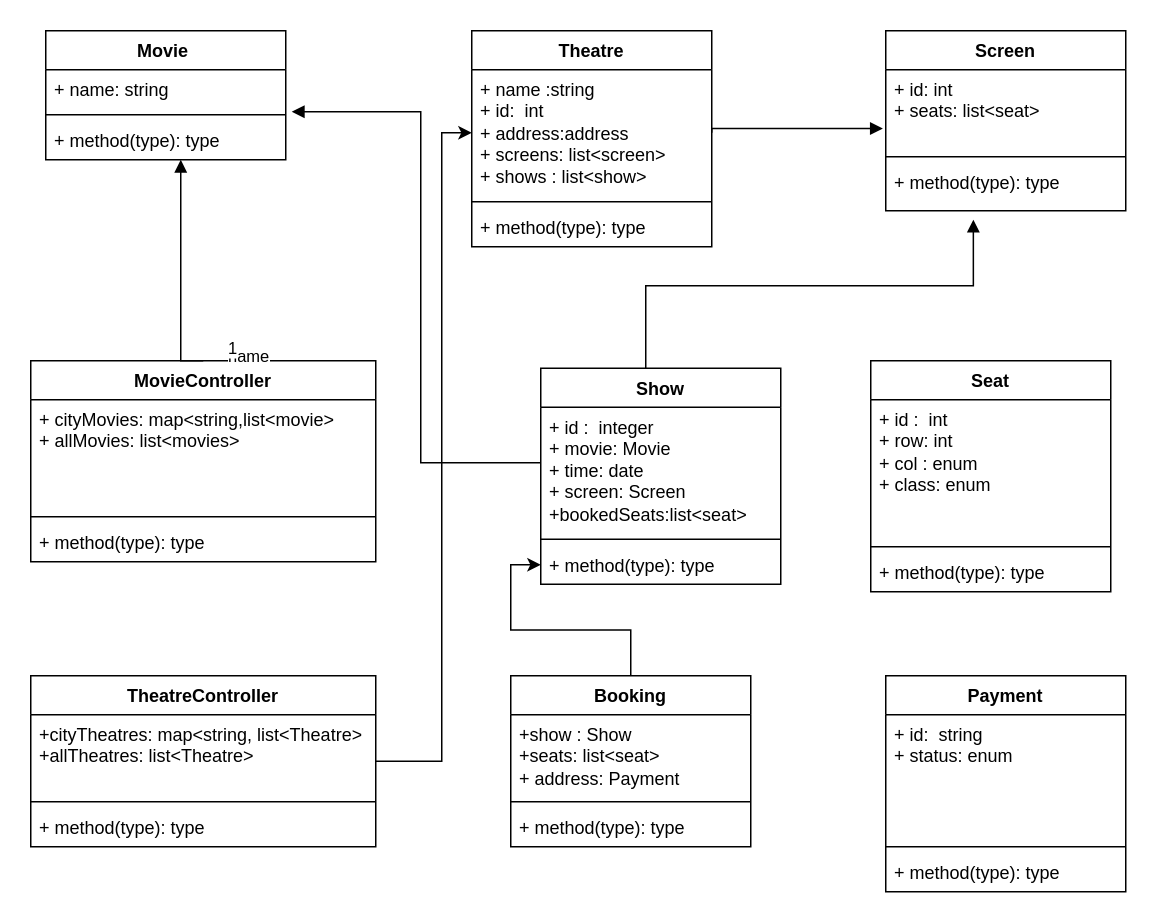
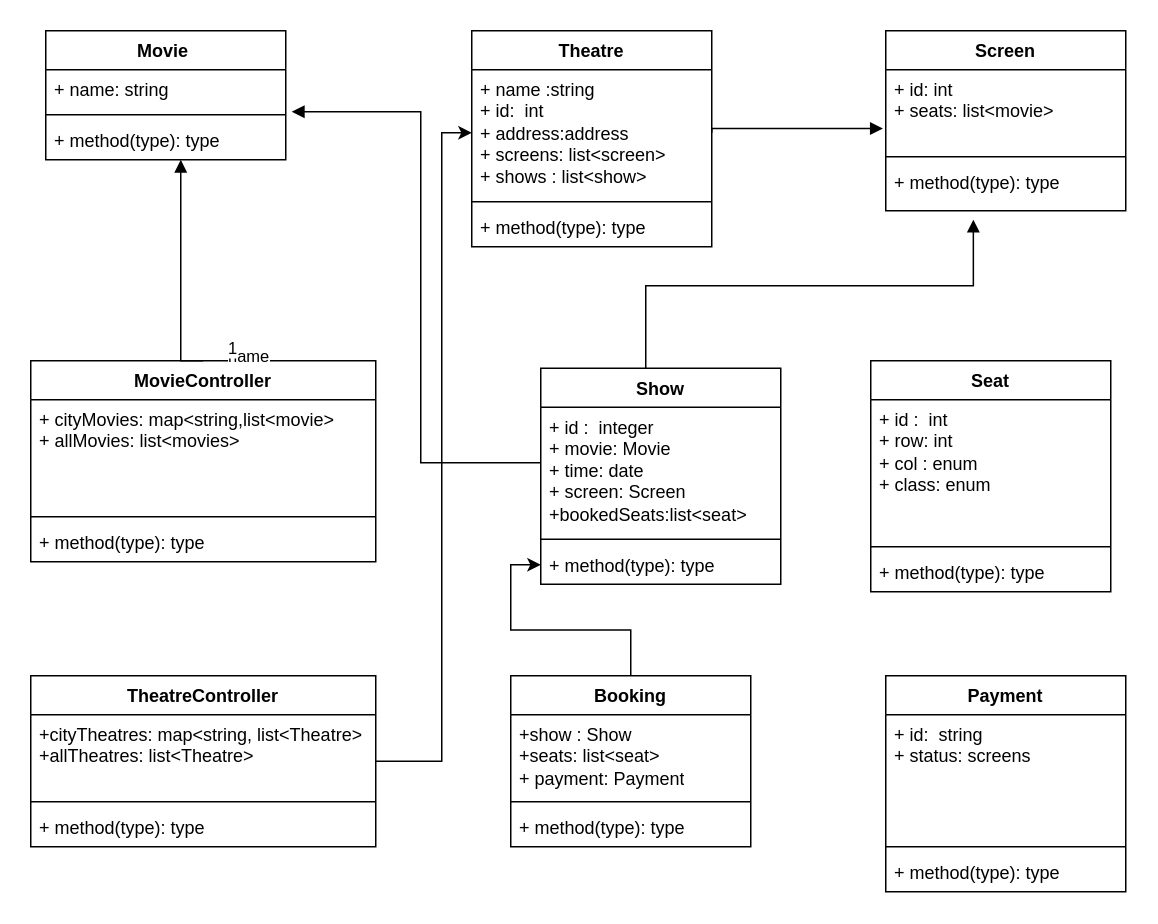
- <mxCell id="17" value="+ id: int&lt;br&gt;+ seats: list&amp;lt;seat&amp;gt;" style="text;strokeColor=none;fillColor=none;align=left;verticalAlign=top;spacingLeft=4;spacingRight=4;overflow=hidden;rotatable=0;points=[[0,0.5],[1,0.5]];portConstraint=eastwest;whiteSpace=wrap;html=1;" parent="16" vertex="1"><mxGeometry y="26" width="160" height="54" as="geometry" /></mxCell>
+ <mxCell id="17" value="+ id: int&lt;br&gt;+ seats: list&amp;lt;movie&amp;gt;" style="text;strokeColor=none;fillColor=none;align=left;verticalAlign=top;spacingLeft=4;spacingRight=4;overflow=hidden;rotatable=0;points=[[0,0.5],[1,0.5]];portConstraint=eastwest;whiteSpace=wrap;html=1;" parent="16" vertex="1"><mxGeometry y="26" width="160" height="54" as="geometry" /></mxCell>
- <mxCell id="42" value="+ id:&amp;nbsp; string&lt;br&gt;+ status: enum&lt;br&gt;" style="text;strokeColor=none;fillColor=none;align=left;verticalAlign=top;spacingLeft=4;spacingRight=4;overflow=hidden;rotatable=0;points=[[0,0.5],[1,0.5]];portConstraint=eastwest;whiteSpace=wrap;html=1;" parent="41" vertex="1"><mxGeometry y="26" width="160" height="84" as="geometry" /></mxCell>
+ <mxCell id="42" value="+ id:&amp;nbsp; string&lt;br&gt;+ status: screens&lt;br&gt;" style="text;strokeColor=none;fillColor=none;align=left;verticalAlign=top;spacingLeft=4;spacingRight=4;overflow=hidden;rotatable=0;points=[[0,0.5],[1,0.5]];portConstraint=eastwest;whiteSpace=wrap;html=1;" parent="41" vertex="1"><mxGeometry y="26" width="160" height="84" as="geometry" /></mxCell>
- <mxCell id="38" value="+show : Show&lt;br&gt;+seats: list&amp;lt;seat&amp;gt;&lt;br&gt;+ address: Payment" style="text;strokeColor=none;fillColor=none;align=left;verticalAlign=top;spacingLeft=4;spacingRight=4;overflow=hidden;rotatable=0;points=[[0,0.5],[1,0.5]];portConstraint=eastwest;whiteSpace=wrap;html=1;" parent="37" vertex="1"><mxGeometry y="26" width="160" height="54" as="geometry" /></mxCell>
+ <mxCell id="38" value="+show : Show&lt;br&gt;+seats: list&amp;lt;seat&amp;gt;&lt;br&gt;+ payment: Payment" style="text;strokeColor=none;fillColor=none;align=left;verticalAlign=top;spacingLeft=4;spacingRight=4;overflow=hidden;rotatable=0;points=[[0,0.5],[1,0.5]];portConstraint=eastwest;whiteSpace=wrap;html=1;" parent="37" vertex="1"><mxGeometry y="26" width="160" height="54" as="geometry" /></mxCell>
